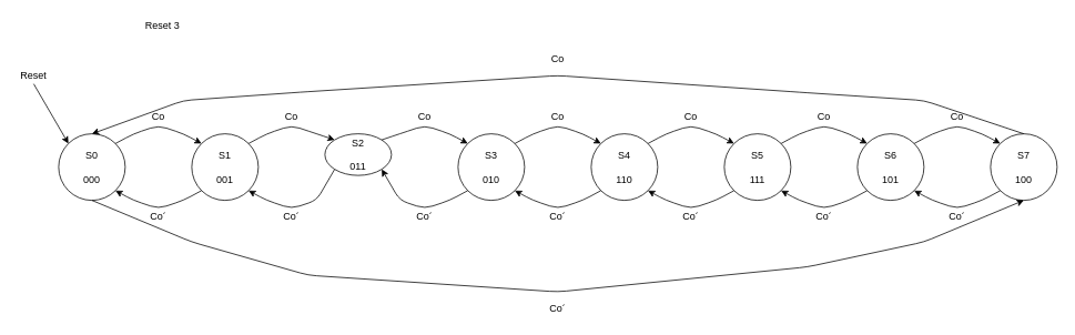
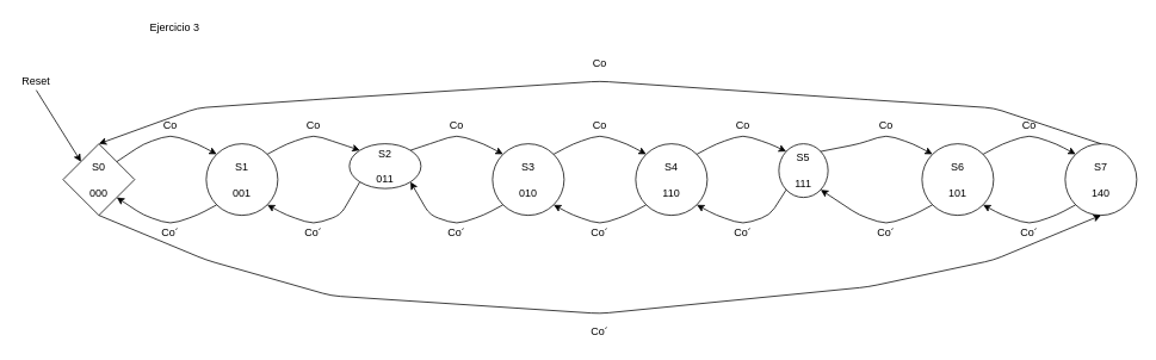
- <mxCell id="44" value="Reset 3" style="text;html=1;strokeColor=none;fillColor=none;align=center;verticalAlign=middle;whiteSpace=wrap;rounded=0;" vertex="1" parent="1"><mxGeometry x="160" y="20" width="70" height="20" as="geometry" /></mxCell>
+ <mxCell id="44" value="Ejercicio 3" style="text;html=1;strokeColor=none;fillColor=none;align=center;verticalAlign=middle;whiteSpace=wrap;rounded=0;" vertex="1" parent="1"><mxGeometry x="160" y="20" width="70" height="20" as="geometry" /></mxCell>
- <mxCell id="2" value="S0&lt;br&gt;&lt;br&gt;000" style="ellipse;whiteSpace=wrap;html=1;aspect=fixed;" parent="1" vertex="1"><mxGeometry x="70" y="160" width="80" height="80" as="geometry" /></mxCell>
+ <mxCell id="2" value="S0&lt;br&gt;&lt;br&gt;000" style="rhombus;whiteSpace=wrap;html=1;aspect=fixed;" parent="1" vertex="1"><mxGeometry x="70" y="160" width="80" height="80" as="geometry" /></mxCell>
- <mxCell id="3" value="S5&lt;br&gt;&lt;br&gt;111" style="ellipse;whiteSpace=wrap;html=1;aspect=fixed;" parent="1" vertex="1"><mxGeometry x="870" y="160" width="80" height="80" as="geometry" /></mxCell>
+ <mxCell id="3" value="S5&lt;br&gt;&lt;br&gt;111" style="ellipse;whiteSpace=wrap;html=1;aspect=fixed;" parent="1" vertex="1"><mxGeometry x="870" y="160" width="55" height="60" as="geometry" /></mxCell>
- <mxCell id="8" value="S7&lt;br&gt;&lt;br&gt;100" style="ellipse;whiteSpace=wrap;html=1;aspect=fixed;" parent="1" vertex="1"><mxGeometry x="1190" y="160" width="80" height="80" as="geometry" /></mxCell>
+ <mxCell id="8" value="S7&lt;br&gt;&lt;br&gt;140" style="ellipse;whiteSpace=wrap;html=1;aspect=fixed;" parent="1" vertex="1"><mxGeometry x="1190" y="160" width="80" height="80" as="geometry" /></mxCell>
